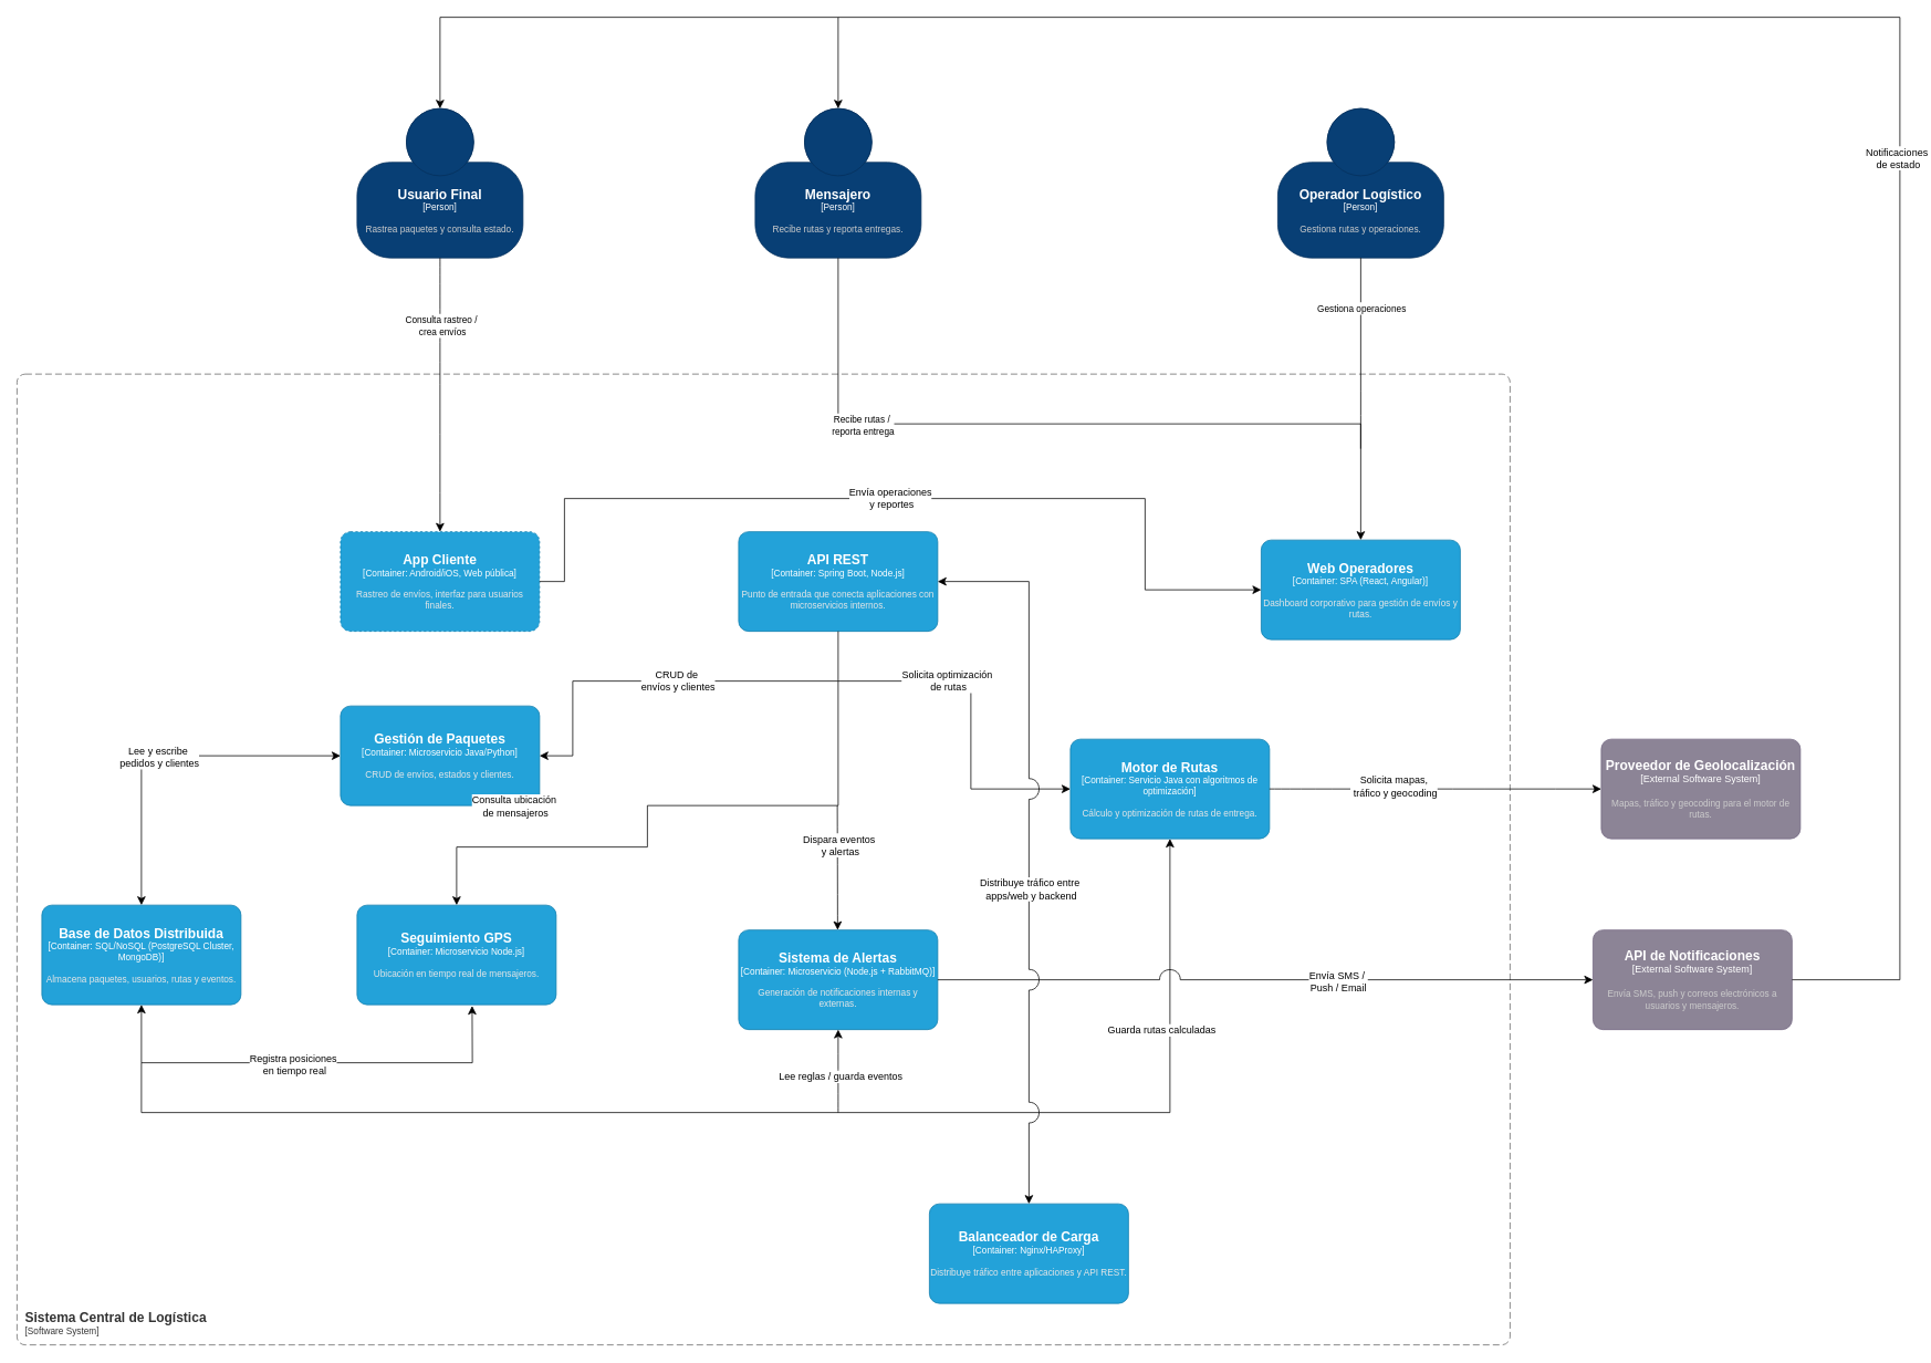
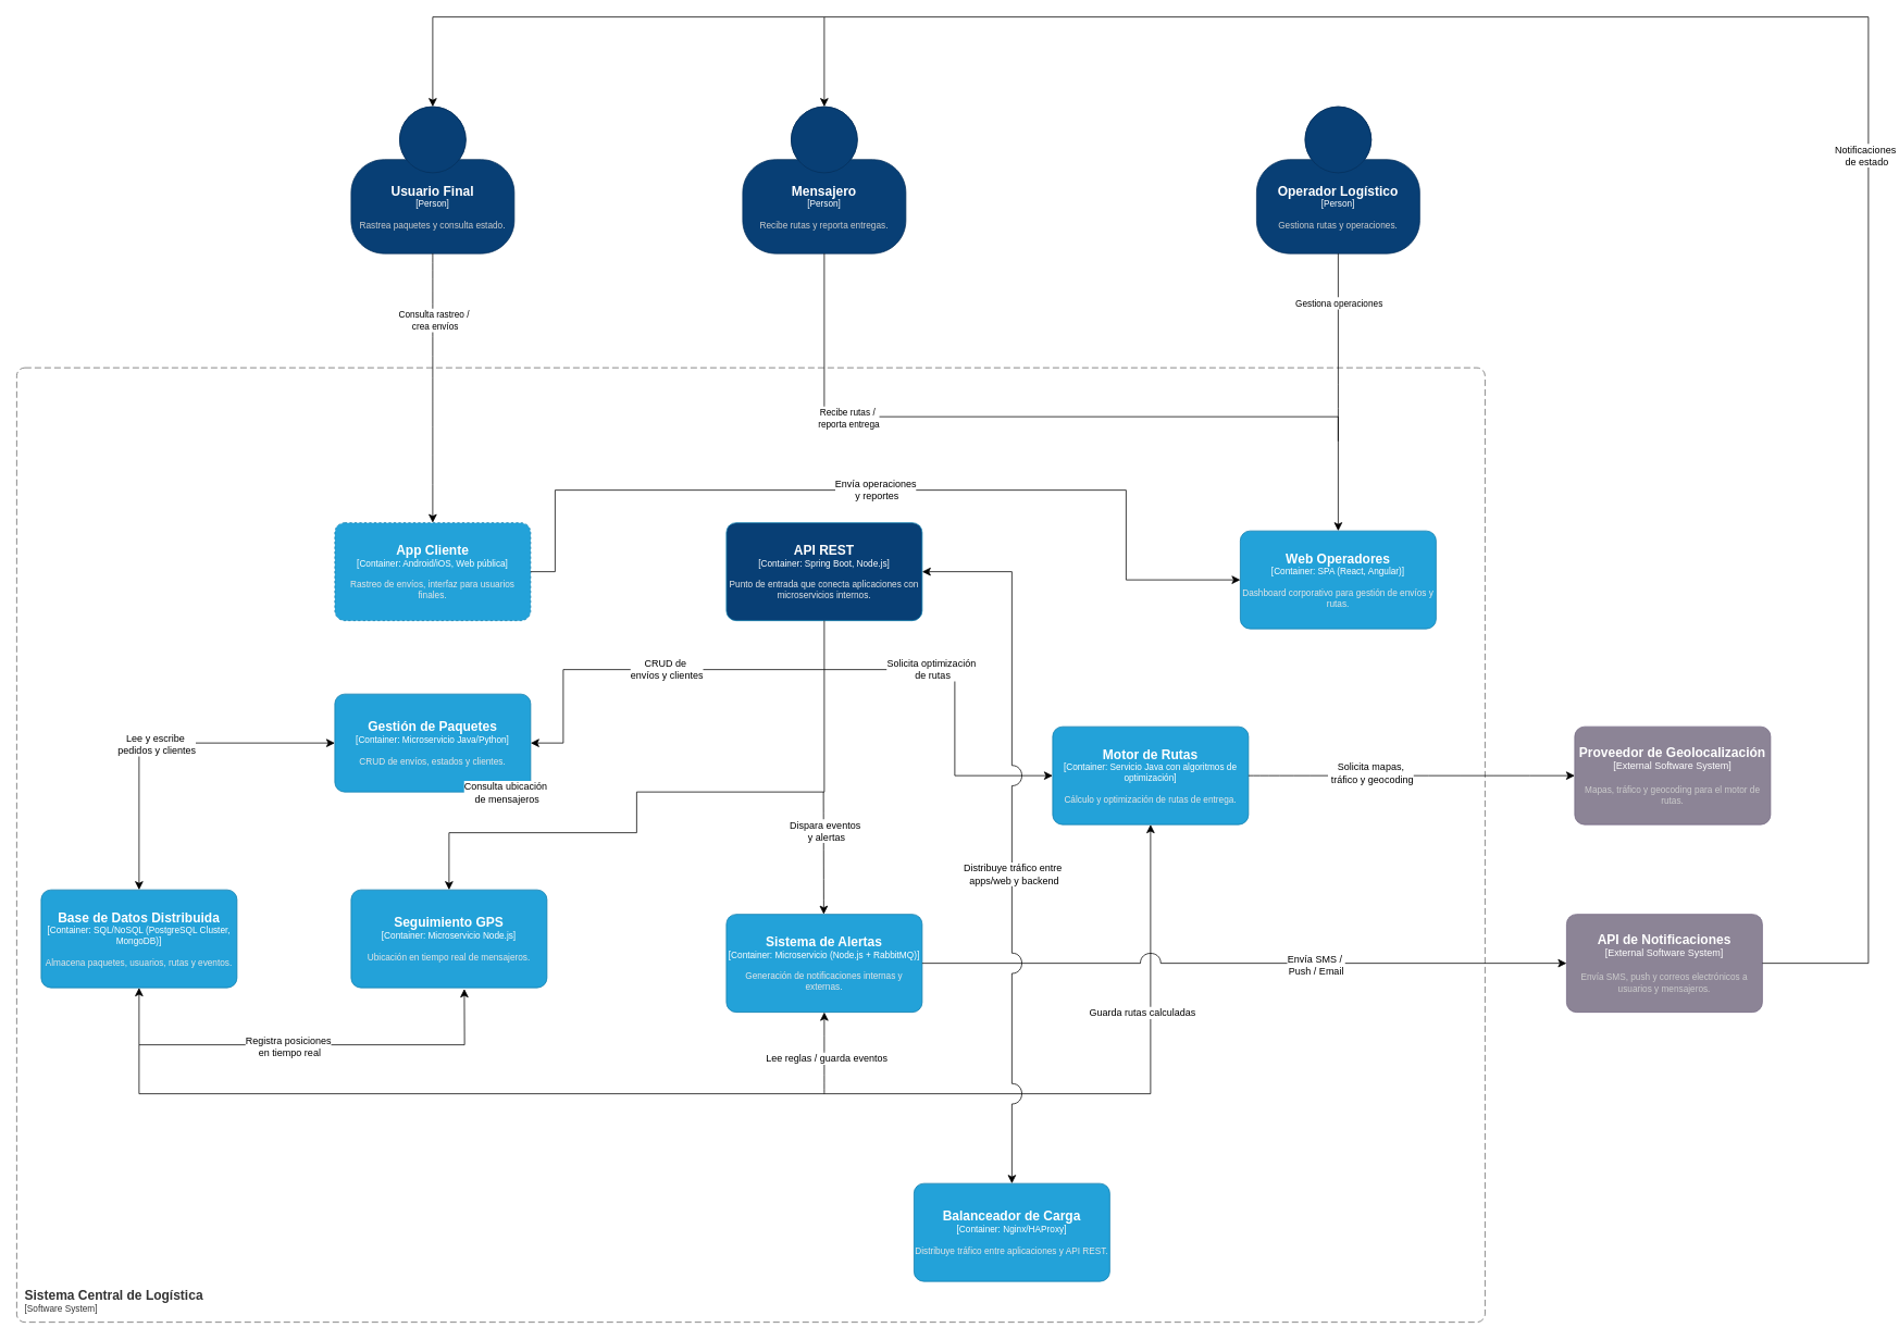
- <mxCell id="5" value="&lt;font style=&quot;font-size: 16px&quot;&gt;&lt;b&gt;API REST&lt;/b&gt;&lt;/font&gt;&lt;div&gt;[Container: Spring Boot, Node.js]&lt;/div&gt;&lt;br&gt;&lt;div&gt;&lt;font style=&quot;font-size: 11px&quot;&gt;&lt;font color=&quot;#E6E6E6&quot;&gt;Punto de entrada que conecta aplicaciones con microservicios internos.&lt;/font&gt;&lt;/div&gt;" style="rounded=1;whiteSpace=wrap;html=1;fontSize=11;labelBackgroundColor=none;fillColor=#23A2D9;fontColor=#ffffff;align=center;arcSize=10;strokeColor=#0E7DAD;metaEdit=1;resizable=0;points=[[0.25,0,0],[0.5,0,0],[0.75,0,0],[1,0.25,0],[1,0.5,0],[1,0.75,0],[0.75,1,0],[0.5,1,0],[0.25,1,0],[0,0.75,0],[0,0.5,0],[0,0.25,0]];" vertex="1" parent="1"><mxGeometry x="890" y="640" width="240" height="120" as="geometry" /></mxCell>
+ <mxCell id="5" value="&lt;font style=&quot;font-size: 16px&quot;&gt;&lt;b&gt;API REST&lt;/b&gt;&lt;/font&gt;&lt;div&gt;[Container: Spring Boot, Node.js]&lt;/div&gt;&lt;br&gt;&lt;div&gt;&lt;font style=&quot;font-size: 11px&quot;&gt;&lt;font color=&quot;#E6E6E6&quot;&gt;Punto de entrada que conecta aplicaciones con microservicios internos.&lt;/font&gt;&lt;/div&gt;" style="rounded=1;whiteSpace=wrap;html=1;fontSize=11;labelBackgroundColor=none;fillColor=#083f75;fontColor=#ffffff;align=center;arcSize=10;strokeColor=#0E7DAD;metaEdit=1;resizable=0;points=[[0.25,0,0],[0.5,0,0],[0.75,0,0],[1,0.25,0],[1,0.5,0],[1,0.75,0],[0.75,1,0],[0.5,1,0],[0.25,1,0],[0,0.75,0],[0,0.5,0],[0,0.25,0]];" vertex="1" parent="1"><mxGeometry x="890" y="640" width="240" height="120" as="geometry" /></mxCell>
